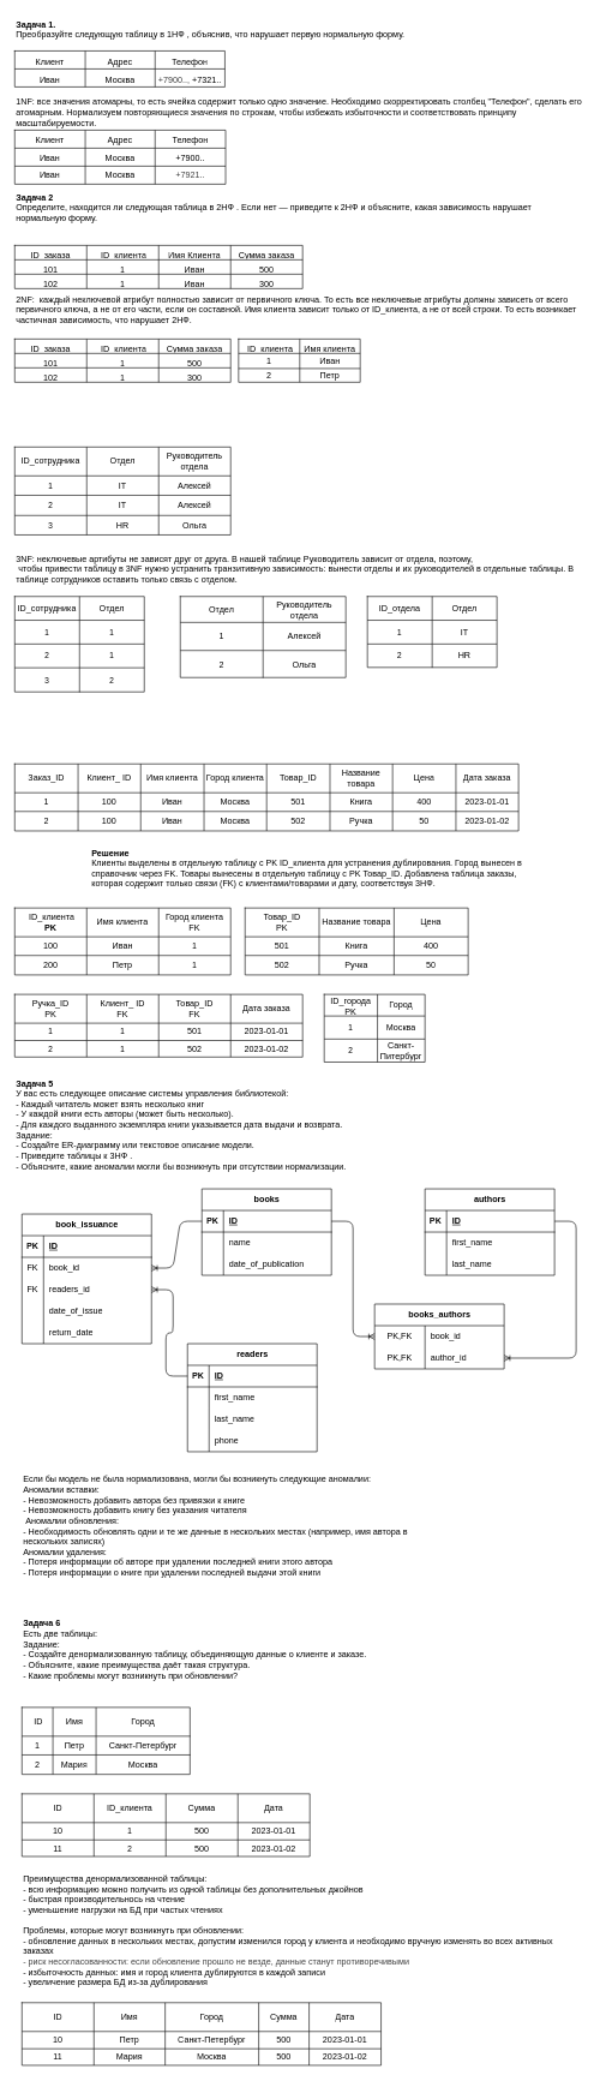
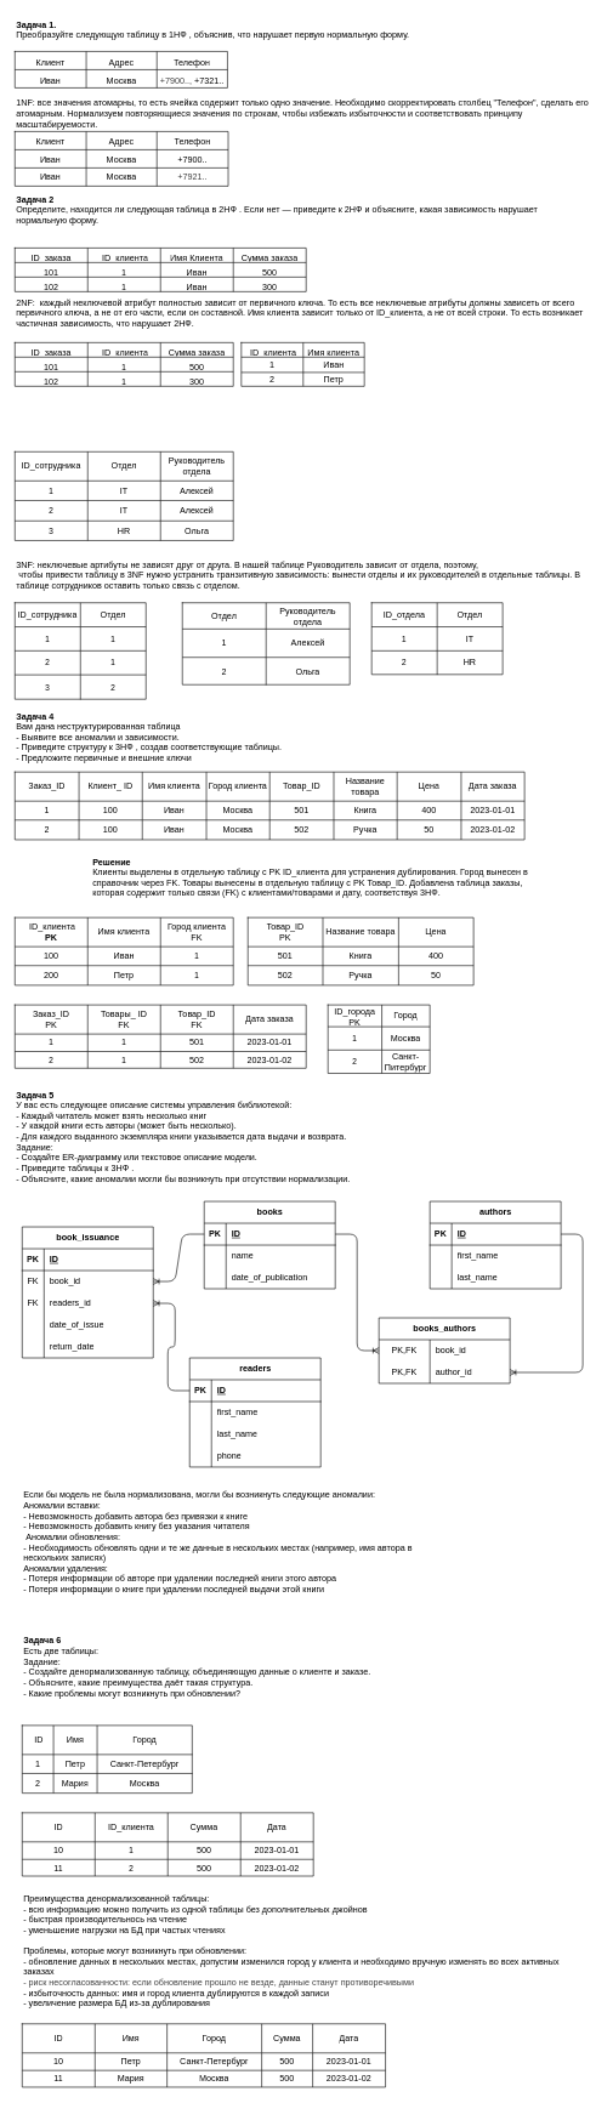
+ <mxCell id="185" value="&lt;b&gt;Задача 4&lt;/b&gt;&lt;br&gt;Вам дана неструктурированная таблица&lt;span class=&quot;Apple-converted-space&quot;&gt;&amp;nbsp;&lt;br&gt;&lt;/span&gt;- Выявите все аномалии и зависимости.&lt;br&gt;- Приведите структуру к 3НФ , создав соответствующие таблицы.&lt;br&gt;- Предложите первичные и внешние ключи" style="text;whiteSpace=wrap;html=1;" parent="1" vertex="1"><mxGeometry x="20" y="970" width="635" height="90" as="geometry" /></mxCell>
- <mxCell id="80" value="&lt;span style=&quot;color: rgb(0, 0, 0);&quot;&gt;Ручка_ID&lt;br&gt;PK&lt;/span&gt;" style="shape=partialRectangle;html=1;whiteSpace=wrap;connectable=0;strokeColor=inherit;overflow=hidden;fillColor=none;top=0;left=0;bottom=0;right=0;pointerEvents=1;fontSize=12;" parent="79" vertex="1"><mxGeometry width="100" height="40" as="geometry"><mxRectangle width="100" height="40" as="alternateBounds" /></mxGeometry></mxCell>
+ <mxCell id="80" value="&lt;span style=&quot;color: rgb(0, 0, 0);&quot;&gt;Заказ_ID&lt;br&gt;PK&lt;/span&gt;" style="shape=partialRectangle;html=1;whiteSpace=wrap;connectable=0;strokeColor=inherit;overflow=hidden;fillColor=none;top=0;left=0;bottom=0;right=0;pointerEvents=1;fontSize=12;" parent="79" vertex="1"><mxGeometry width="100" height="40" as="geometry"><mxRectangle width="100" height="40" as="alternateBounds" /></mxGeometry></mxCell>
- <mxCell id="81" value="&lt;span style=&quot;color: rgb(0, 0, 0);&quot;&gt;Клиент_ ID&lt;br&gt;FK&lt;/span&gt;" style="shape=partialRectangle;html=1;whiteSpace=wrap;connectable=0;strokeColor=inherit;overflow=hidden;fillColor=none;top=0;left=0;bottom=0;right=0;pointerEvents=1;fontSize=12;" parent="79" vertex="1"><mxGeometry x="100" width="100" height="40" as="geometry"><mxRectangle width="100" height="40" as="alternateBounds" /></mxGeometry></mxCell>
+ <mxCell id="81" value="&lt;span style=&quot;color: rgb(0, 0, 0);&quot;&gt;Товары_ ID&lt;br&gt;FK&lt;/span&gt;" style="shape=partialRectangle;html=1;whiteSpace=wrap;connectable=0;strokeColor=inherit;overflow=hidden;fillColor=none;top=0;left=0;bottom=0;right=0;pointerEvents=1;fontSize=12;" parent="79" vertex="1"><mxGeometry x="100" width="100" height="40" as="geometry"><mxRectangle width="100" height="40" as="alternateBounds" /></mxGeometry></mxCell>
